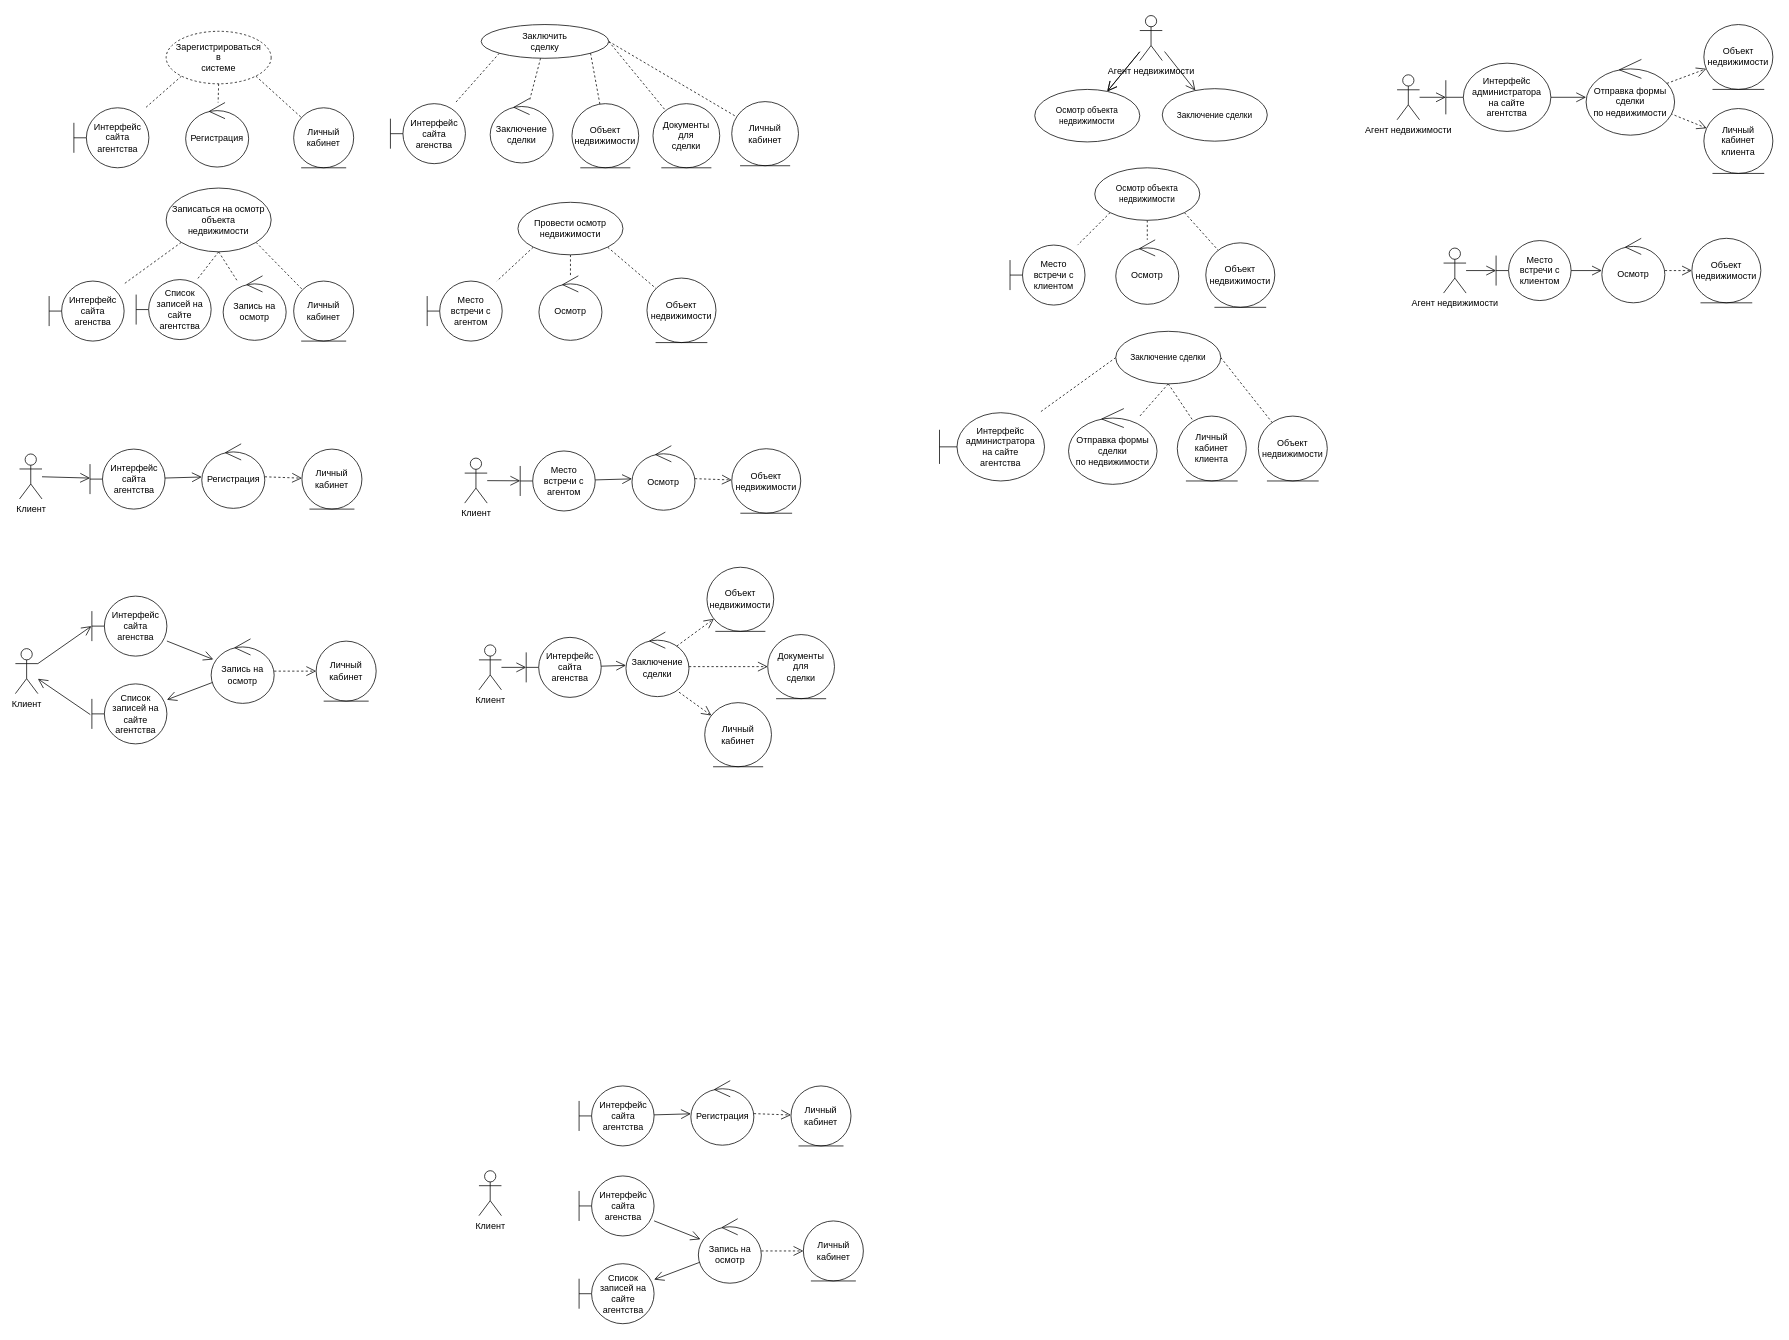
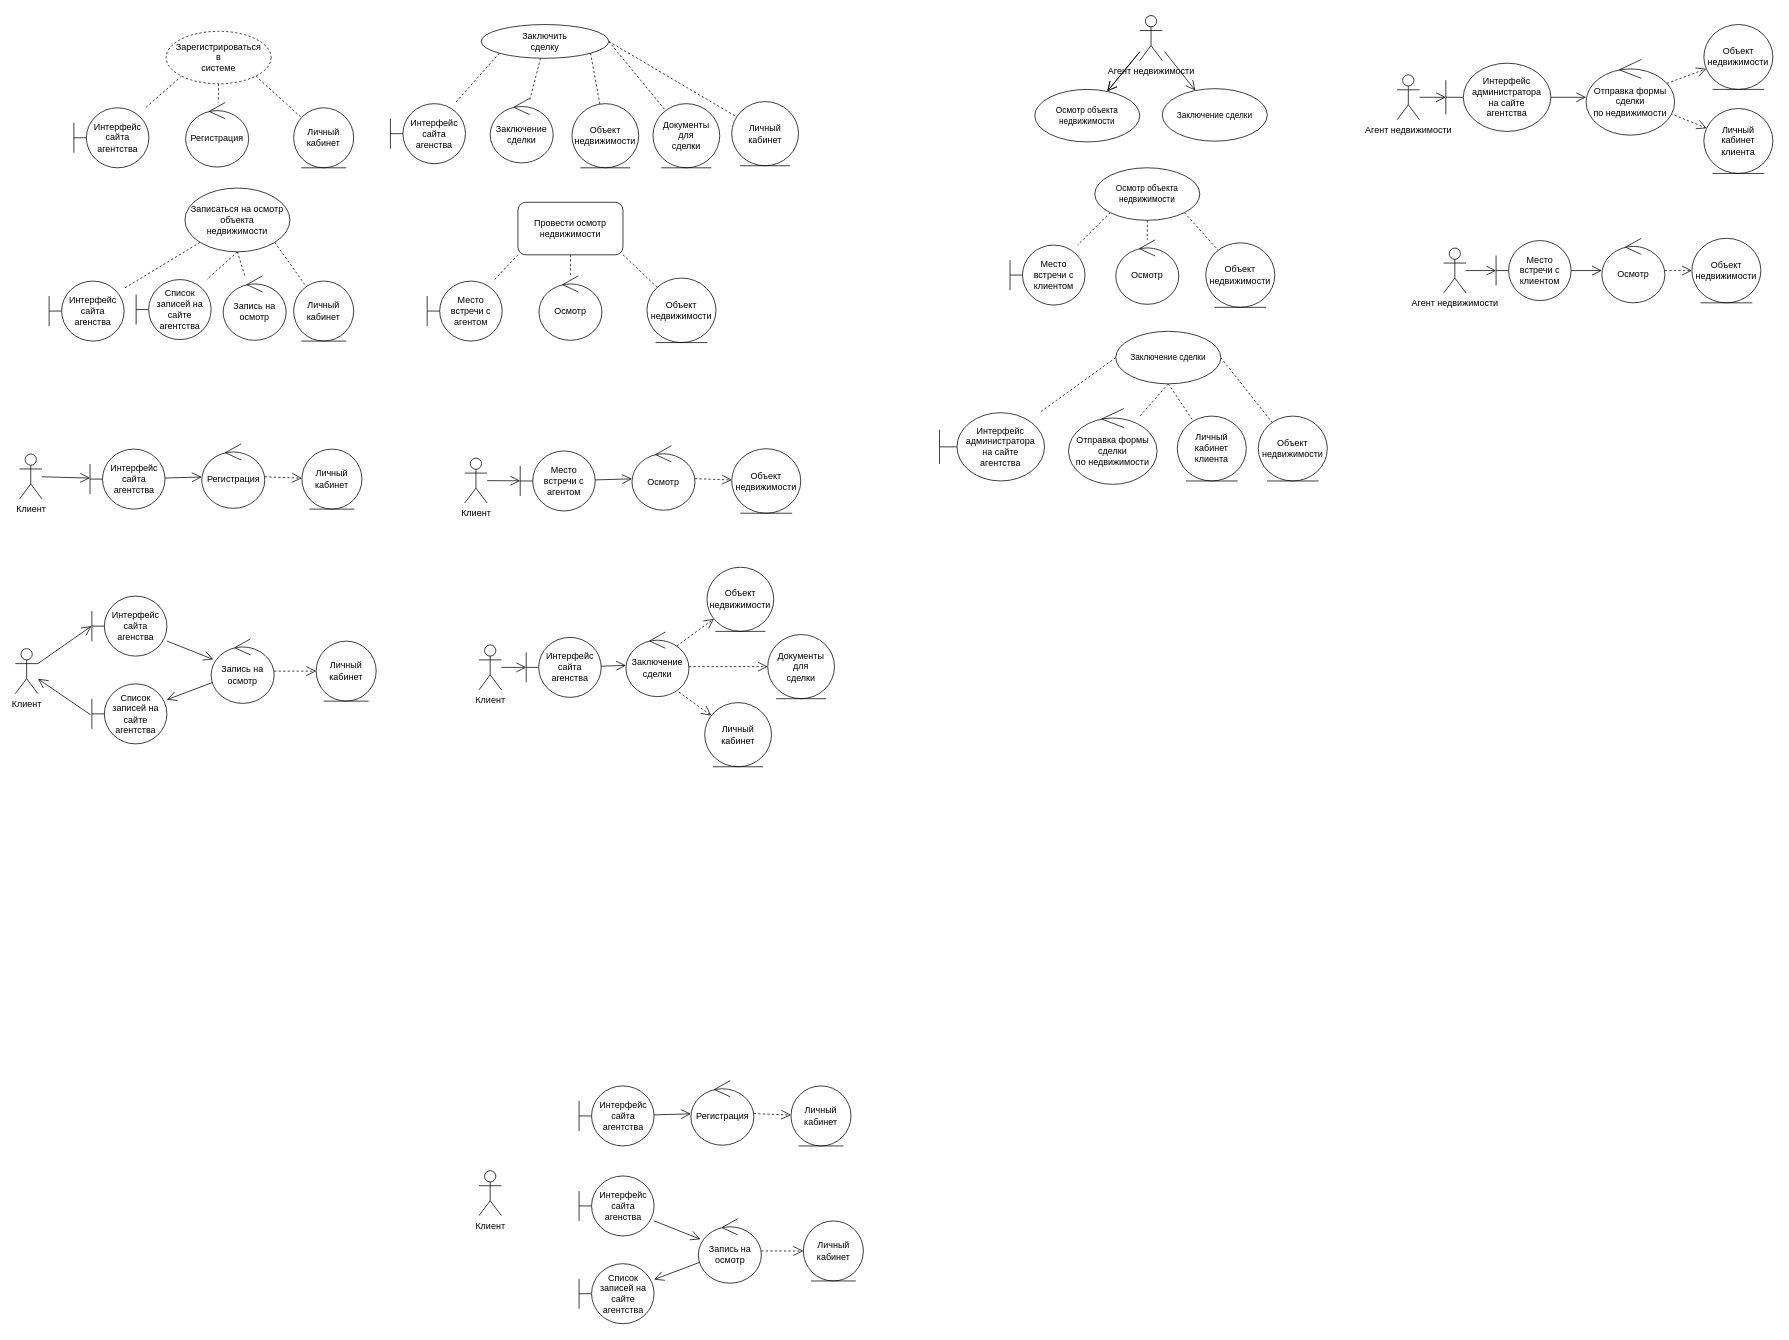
- <mxCell id="15" value="Записаться на осмотр&lt;div&gt;объекта&lt;/div&gt;&lt;div&gt;недвижимости&lt;/div&gt;" style="ellipse;whiteSpace=wrap;html=1;" vertex="1" parent="1"><mxGeometry x="221" y="250" width="140" height="85" as="geometry" /></mxCell>
+ <mxCell id="15" value="Записаться на осмотр&lt;div&gt;объекта&lt;/div&gt;&lt;div&gt;недвижимости&lt;/div&gt;" style="ellipse;whiteSpace=wrap;html=1;" vertex="1" parent="1"><mxGeometry x="246" y="250" width="140" height="85" as="geometry" /></mxCell>
- <mxCell id="10" value="Провести осмотр&lt;div&gt;недвижимости&lt;/div&gt;" style="ellipse;whiteSpace=wrap;html=1;" vertex="1" parent="1"><mxGeometry x="690" y="269" width="140" height="70" as="geometry" /></mxCell>
+ <mxCell id="10" value="Провести осмотр&lt;div&gt;недвижимости&lt;/div&gt;" style="whiteSpace=wrap;html=1;rounded=1;" vertex="1" parent="1"><mxGeometry x="690" y="269" width="140" height="70" as="geometry" /></mxCell>
